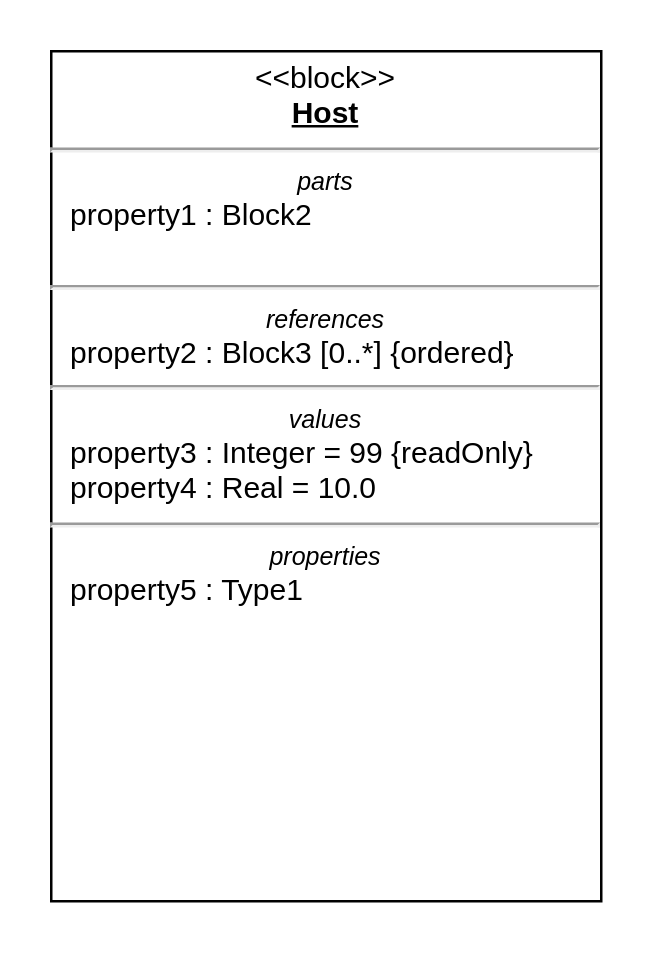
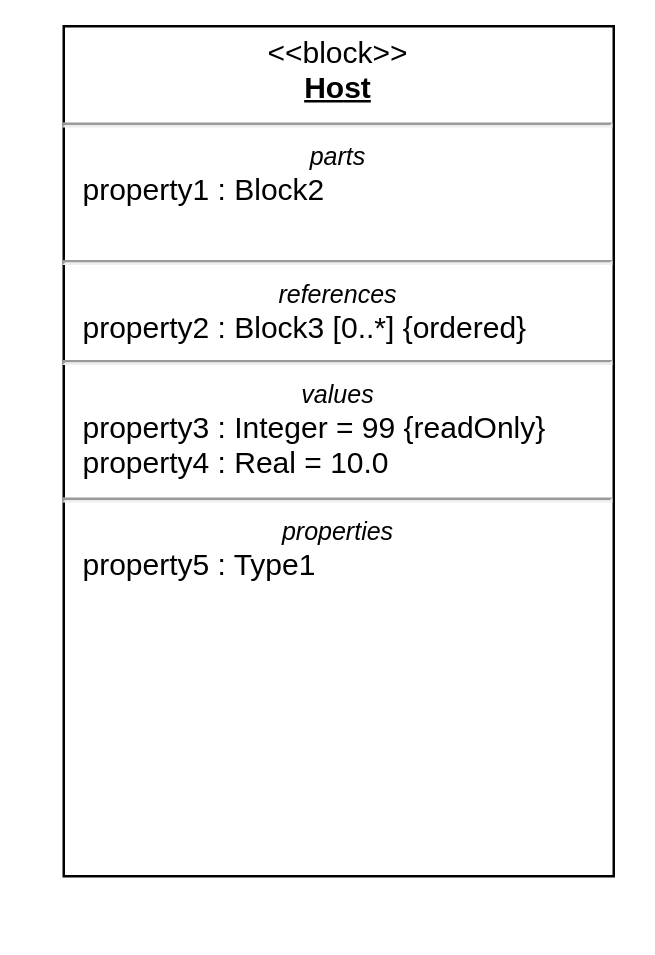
- <mxCell id="2" value="&lt;p style=&quot;margin:0px;margin-top:4px;text-align:center;&quot;&gt;&amp;lt;&amp;lt;block&amp;gt;&amp;gt;&lt;br&gt;&lt;b&gt;&lt;u&gt;Host&lt;/u&gt;&lt;/b&gt;&lt;/p&gt;&lt;hr&gt;&lt;p style=&quot;font-size:10px;margin:0px;text-align:center;&quot;&gt;&lt;/p&gt;&lt;p style=&quot;font-size:10px;margin:0px;text-align:center;&quot;&gt;&lt;/p&gt;&lt;p style=&quot;font-size:10px;margin:0px;text-align:center;&quot;&gt;&lt;i&gt;parts&lt;/i&gt;&lt;/p&gt;&lt;p style=&quot;margin:0px;margin-left:8px;text-align:left;&quot;&gt;property1 : Block2&lt;/p&gt;&lt;p style=&quot;margin:0px;margin-left:8px;text-align:left;&quot;&gt;&lt;br&gt;&lt;/p&gt;&lt;hr&gt;&lt;p style=&quot;font-size:10px;margin:0px;text-align:center;&quot;&gt;&lt;i&gt;references&lt;/i&gt;&lt;/p&gt;&lt;p style=&quot;margin:0px;margin-left:8px;text-align:left;&quot;&gt;property2 : Block3 [0..*] {ordered}&lt;/p&gt;&lt;hr&gt;&lt;p style=&quot;font-size:10px;margin:0px;text-align:center;&quot;&gt;&lt;i&gt;values&lt;/i&gt;&lt;/p&gt;&lt;p style=&quot;margin:0px;margin-left:8px;text-align:left;&quot;&gt;property3 : Integer = 99 {readOnly}&lt;br&gt;property4 : Real = 10.0&lt;/p&gt;&lt;hr&gt;&lt;p style=&quot;font-size:10px;margin:0px;text-align:center;&quot;&gt;&lt;i&gt;properties&lt;/i&gt;&lt;/p&gt;&lt;p style=&quot;margin:0px;margin-left:8px;text-align:left;&quot;&gt;property5 : Type1&lt;/p&gt;" style="shape=rect;html=1;overflow=fill;verticalAlign=top;align=left;whiteSpace=wrap;" vertex="1" parent="1"><mxGeometry x="20" y="20" width="220" height="340" as="geometry" /></mxCell>
+ <mxCell id="2" value="&lt;p style=&quot;margin:0px;margin-top:4px;text-align:center;&quot;&gt;&amp;lt;&amp;lt;block&amp;gt;&amp;gt;&lt;br&gt;&lt;b&gt;&lt;u&gt;Host&lt;/u&gt;&lt;/b&gt;&lt;/p&gt;&lt;hr&gt;&lt;p style=&quot;font-size:10px;margin:0px;text-align:center;&quot;&gt;&lt;/p&gt;&lt;p style=&quot;font-size:10px;margin:0px;text-align:center;&quot;&gt;&lt;/p&gt;&lt;p style=&quot;font-size:10px;margin:0px;text-align:center;&quot;&gt;&lt;i&gt;parts&lt;/i&gt;&lt;/p&gt;&lt;p style=&quot;margin:0px;margin-left:8px;text-align:left;&quot;&gt;property1 : Block2&lt;/p&gt;&lt;p style=&quot;margin:0px;margin-left:8px;text-align:left;&quot;&gt;&lt;br&gt;&lt;/p&gt;&lt;hr&gt;&lt;p style=&quot;font-size:10px;margin:0px;text-align:center;&quot;&gt;&lt;i&gt;references&lt;/i&gt;&lt;/p&gt;&lt;p style=&quot;margin:0px;margin-left:8px;text-align:left;&quot;&gt;property2 : Block3 [0..*] {ordered}&lt;/p&gt;&lt;hr&gt;&lt;p style=&quot;font-size:10px;margin:0px;text-align:center;&quot;&gt;&lt;i&gt;values&lt;/i&gt;&lt;/p&gt;&lt;p style=&quot;margin:0px;margin-left:8px;text-align:left;&quot;&gt;property3 : Integer = 99 {readOnly}&lt;br&gt;property4 : Real = 10.0&lt;/p&gt;&lt;hr&gt;&lt;p style=&quot;font-size:10px;margin:0px;text-align:center;&quot;&gt;&lt;i&gt;properties&lt;/i&gt;&lt;/p&gt;&lt;p style=&quot;margin:0px;margin-left:8px;text-align:left;&quot;&gt;property5 : Type1&lt;/p&gt;" style="shape=rect;html=1;overflow=fill;verticalAlign=top;align=left;whiteSpace=wrap;" vertex="1" parent="1"><mxGeometry x="25" y="10" width="220" height="340" as="geometry" /></mxCell>
